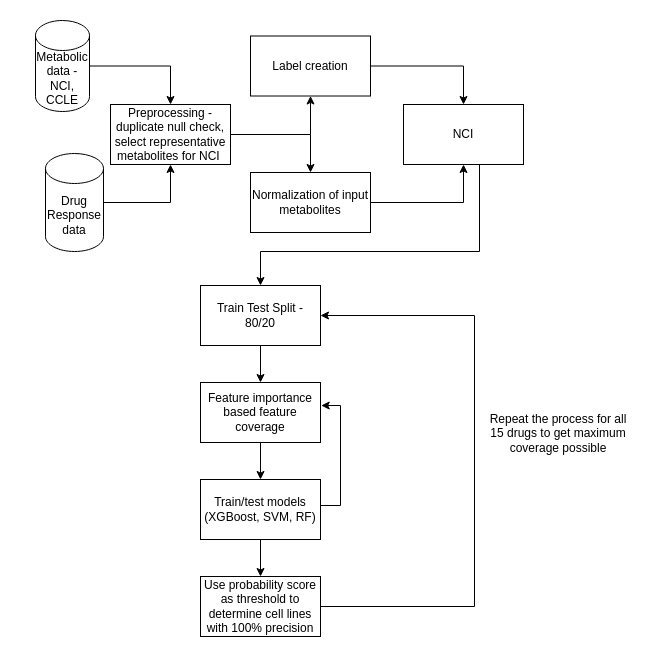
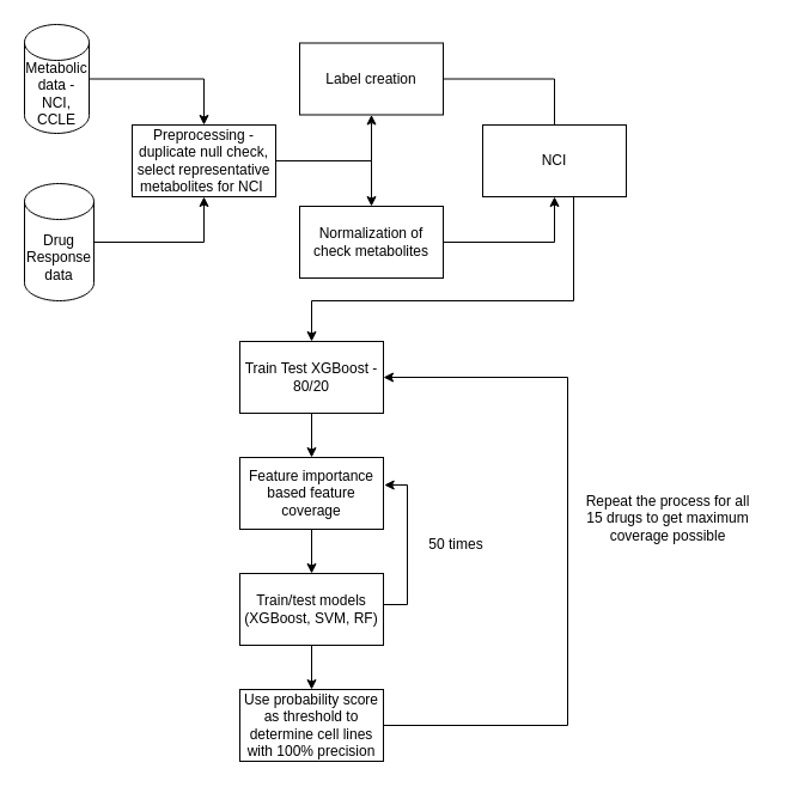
- <mxCell id="3" value="Metabolic data - NCI, CCLE" style="shape=cylinder3;whiteSpace=wrap;html=1;boundedLbl=1;backgroundOutline=1;size=15;" vertex="1" parent="1"><mxGeometry x="35" y="20" width="54" height="91" as="geometry" /></mxCell>
+ <mxCell id="3" value="Metabolic data - NCI, CCLE" style="shape=cylinder3;whiteSpace=wrap;html=1;boundedLbl=1;backgroundOutline=1;size=15;" vertex="1" parent="1"><mxGeometry x="20" y="20" width="54" height="91" as="geometry" /></mxCell>
- <mxCell id="9" style="edgeStyle=orthogonalEdgeStyle;rounded=0;orthogonalLoop=1;jettySize=auto;html=1;entryX=0.5;entryY=0;entryDx=0;entryDy=0;" edge="1" parent="1" source="10" target="14"><mxGeometry relative="1" as="geometry" /></mxCell>
+ <mxCell id="9" style="edgeStyle=orthogonalEdgeStyle;rounded=0;orthogonalLoop=1;jettySize=auto;html=1;entryX=0.5;entryY=0;entryDx=0;entryDy=0;endArrow=none;" edge="1" parent="1" source="10" target="14"><mxGeometry relative="1" as="geometry" /></mxCell>
- <mxCell id="5" value="Drug Response data" style="shape=cylinder3;whiteSpace=wrap;html=1;boundedLbl=1;backgroundOutline=1;size=15;" vertex="1" parent="1"><mxGeometry x="45" y="153" width="58" height="98" as="geometry" /></mxCell>
+ <mxCell id="5" value="Drug Response data" style="shape=cylinder3;whiteSpace=wrap;html=1;boundedLbl=1;backgroundOutline=1;size=15;" vertex="1" parent="1"><mxGeometry x="20" y="153" width="58" height="98" as="geometry" /></mxCell>
- <mxCell id="12" value="Normalization of input metabolites" style="rounded=0;whiteSpace=wrap;html=1;" vertex="1" parent="1"><mxGeometry x="250" y="172" width="120" height="60" as="geometry" /></mxCell>
+ <mxCell id="12" value="Normalization of check metabolites" style="rounded=0;whiteSpace=wrap;html=1;" vertex="1" parent="1"><mxGeometry x="250" y="172" width="120" height="60" as="geometry" /></mxCell>
- <mxCell id="16" value="Train Test Split - 80/20" style="rounded=0;whiteSpace=wrap;html=1;" vertex="1" parent="1"><mxGeometry x="200" y="285" width="120" height="60" as="geometry" /></mxCell>
+ <mxCell id="16" value="Train Test XGBoost - 80/20" style="rounded=0;whiteSpace=wrap;html=1;" vertex="1" parent="1"><mxGeometry x="200" y="285" width="120" height="60" as="geometry" /></mxCell>
+ <mxCell id="22" value="50 times" style="text;html=1;strokeColor=none;fillColor=none;align=center;verticalAlign=middle;whiteSpace=wrap;rounded=0;" vertex="1" parent="1"><mxGeometry x="351" y="440" width="60" height="30" as="geometry" /></mxCell>
